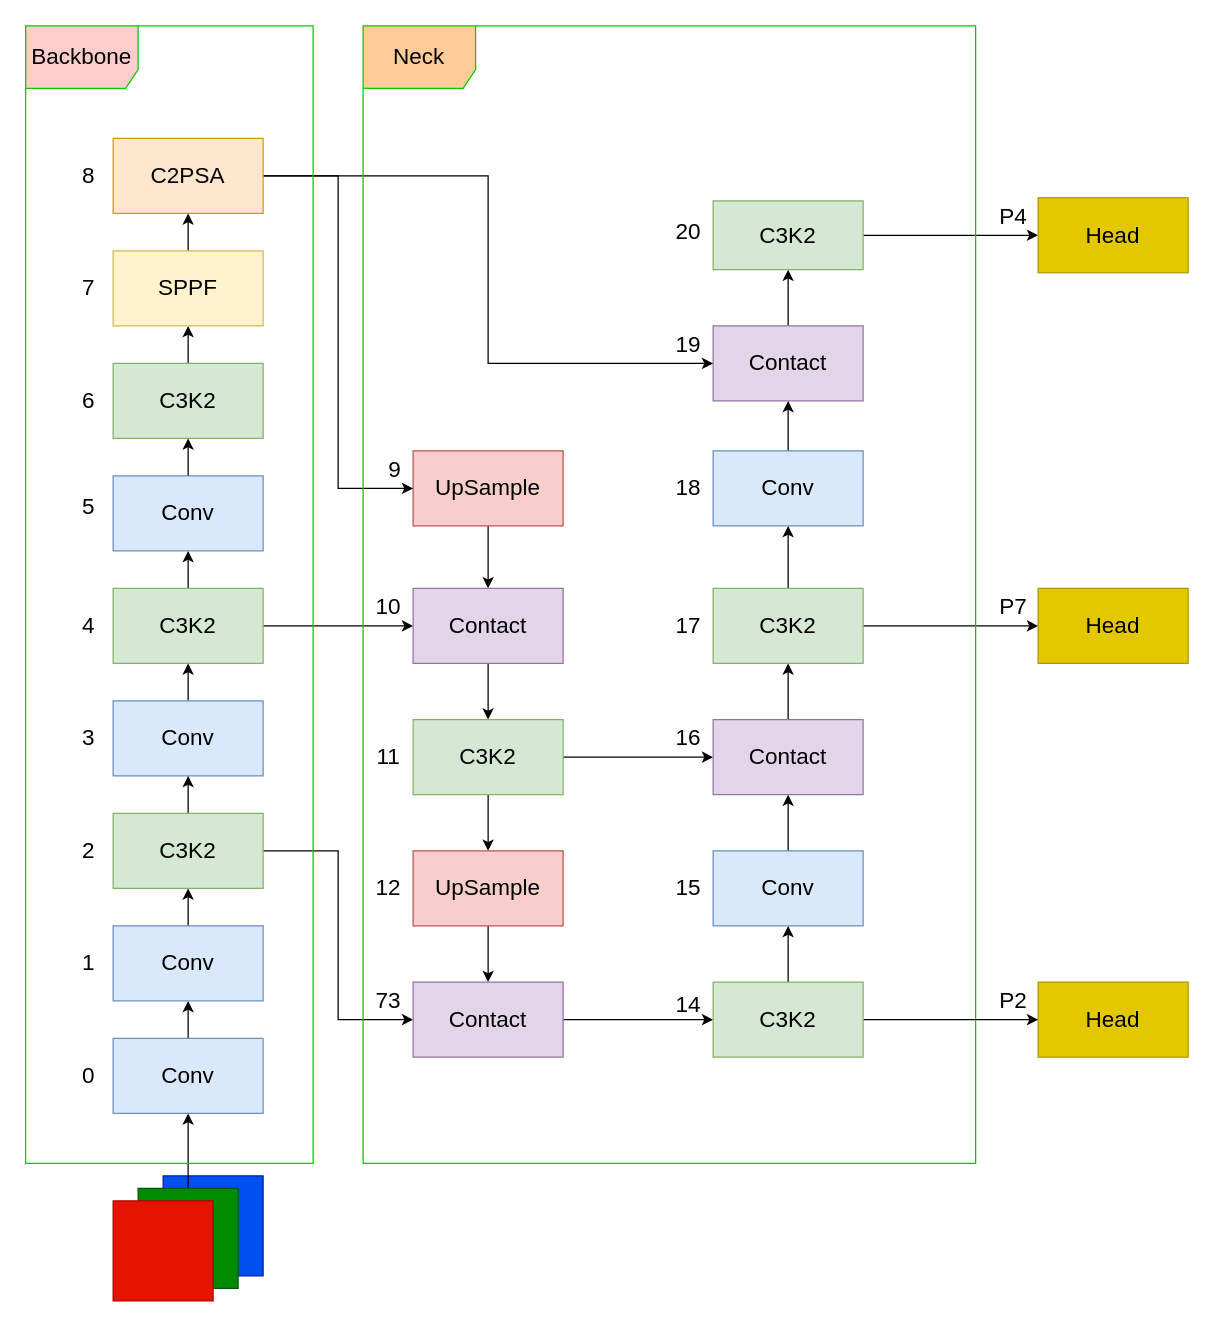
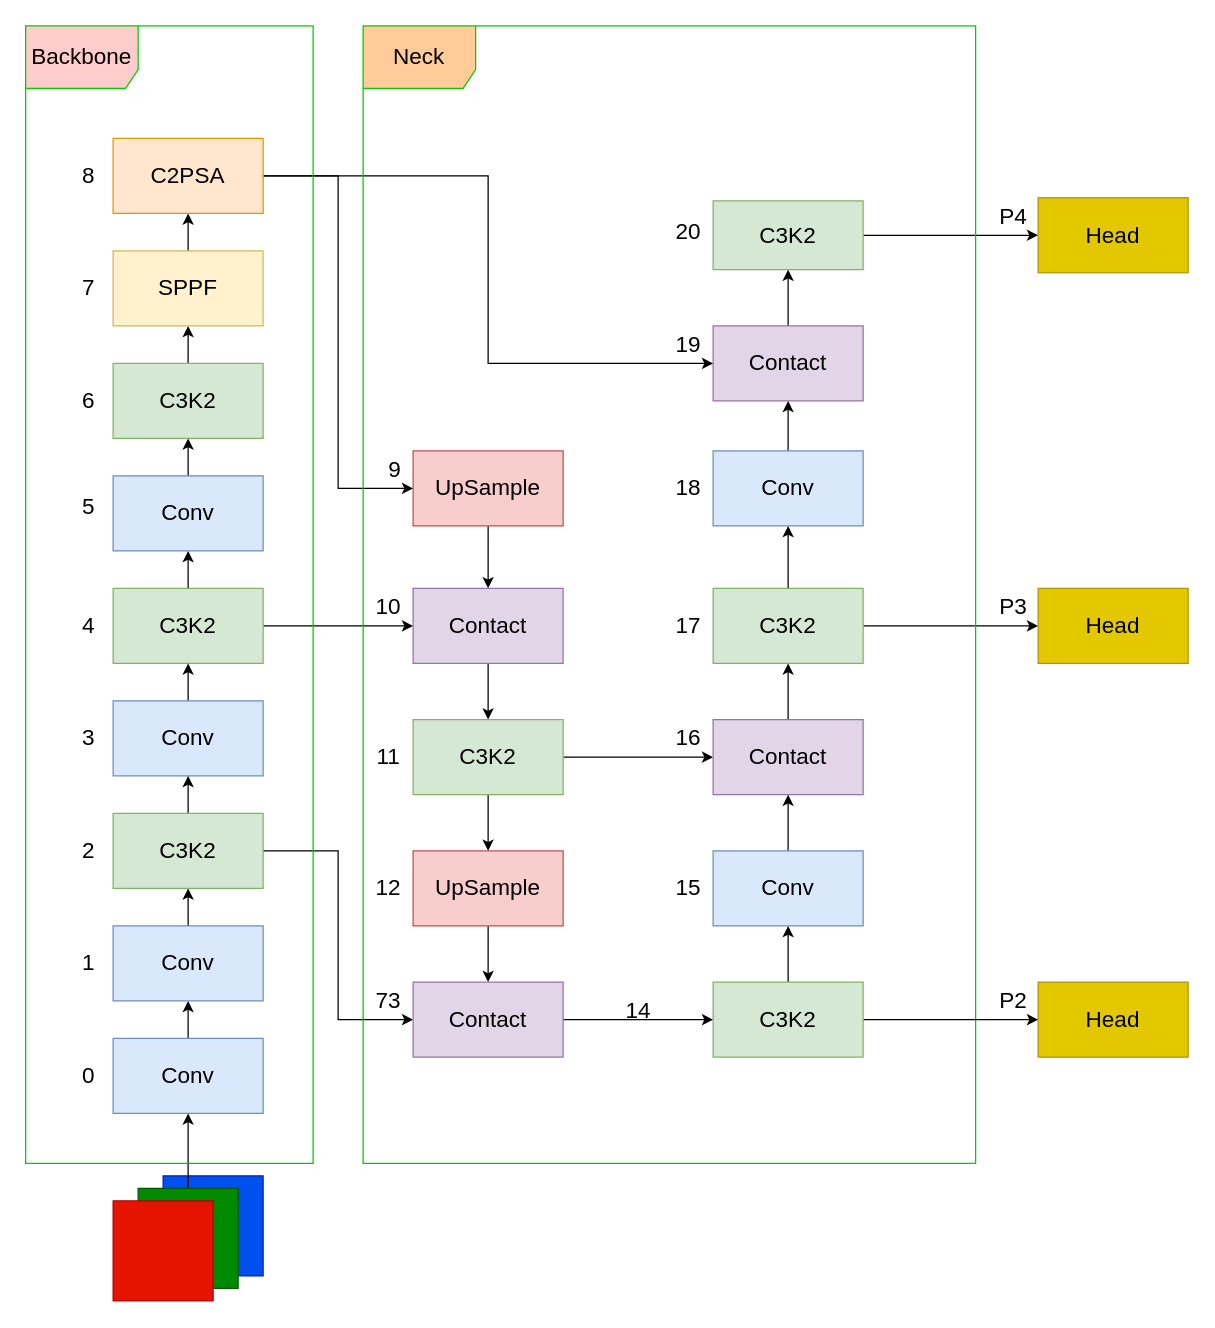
- <mxCell id="78" value="P7" style="text;html=1;align=center;verticalAlign=middle;resizable=0;points=[];autosize=1;strokeColor=none;fillColor=none;fontSize=18;" parent="1" vertex="1"><mxGeometry x="785" y="465" width="50" height="40" as="geometry" /></mxCell>
+ <mxCell id="78" value="P3" style="text;html=1;align=center;verticalAlign=middle;resizable=0;points=[];autosize=1;strokeColor=none;fillColor=none;fontSize=18;" parent="1" vertex="1"><mxGeometry x="785" y="465" width="50" height="40" as="geometry" /></mxCell>
- <mxCell id="76" value="14" style="text;html=1;align=center;verticalAlign=middle;resizable=0;points=[];autosize=1;strokeColor=none;fillColor=none;fontSize=18;" parent="1" vertex="1"><mxGeometry x="530" y="783" width="40" height="40" as="geometry" /></mxCell>
+ <mxCell id="76" value="14" style="text;html=1;align=center;verticalAlign=middle;resizable=0;points=[];autosize=1;strokeColor=none;fillColor=none;fontSize=18;" parent="1" vertex="1"><mxGeometry x="490" y="788" width="40" height="40" as="geometry" /></mxCell>
